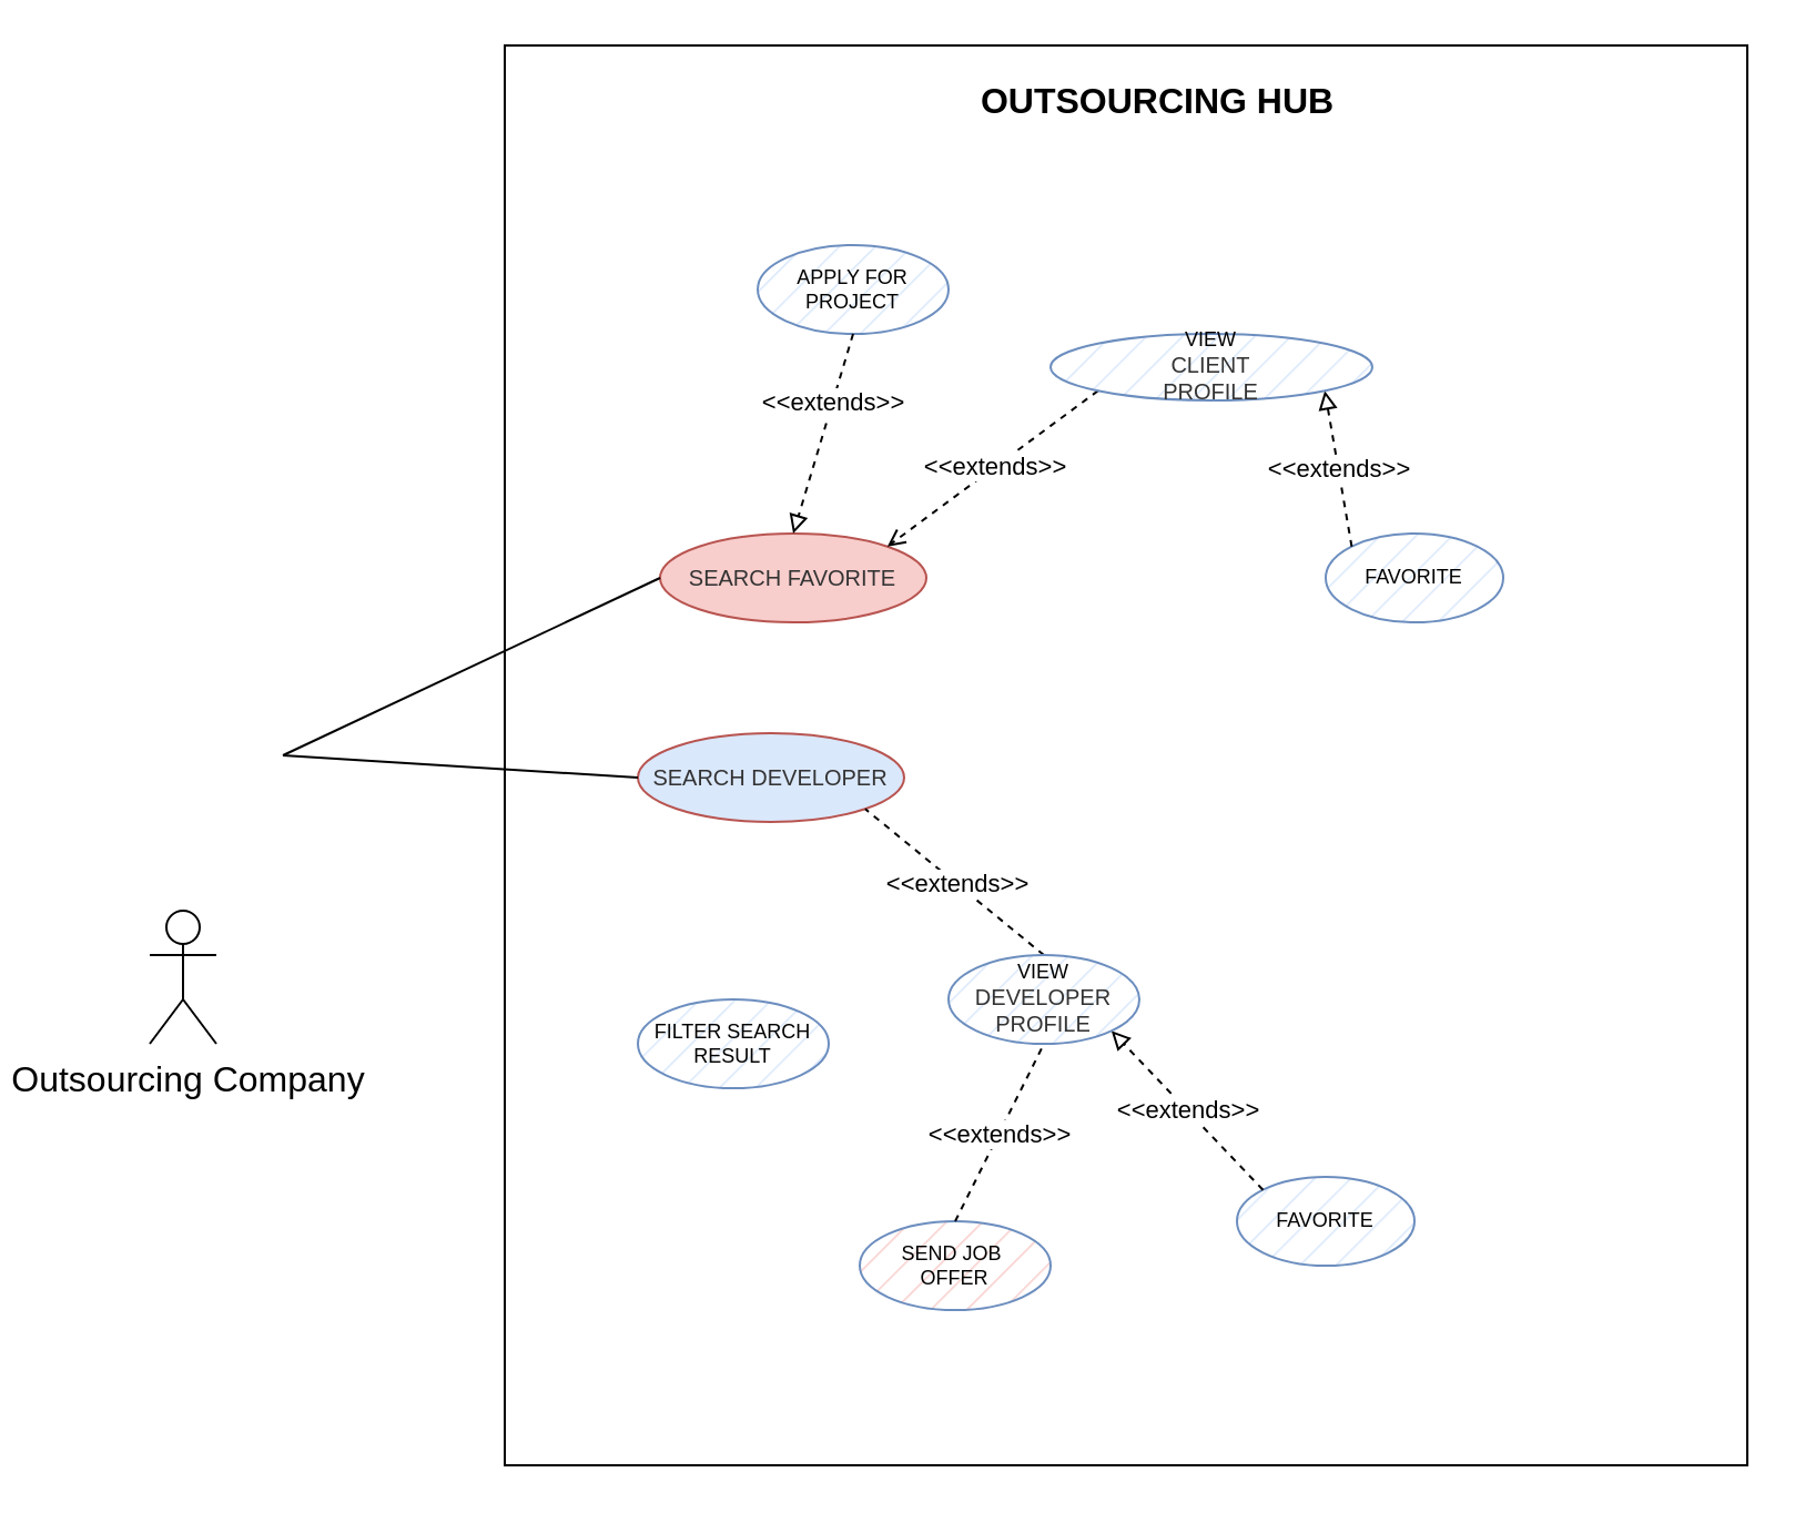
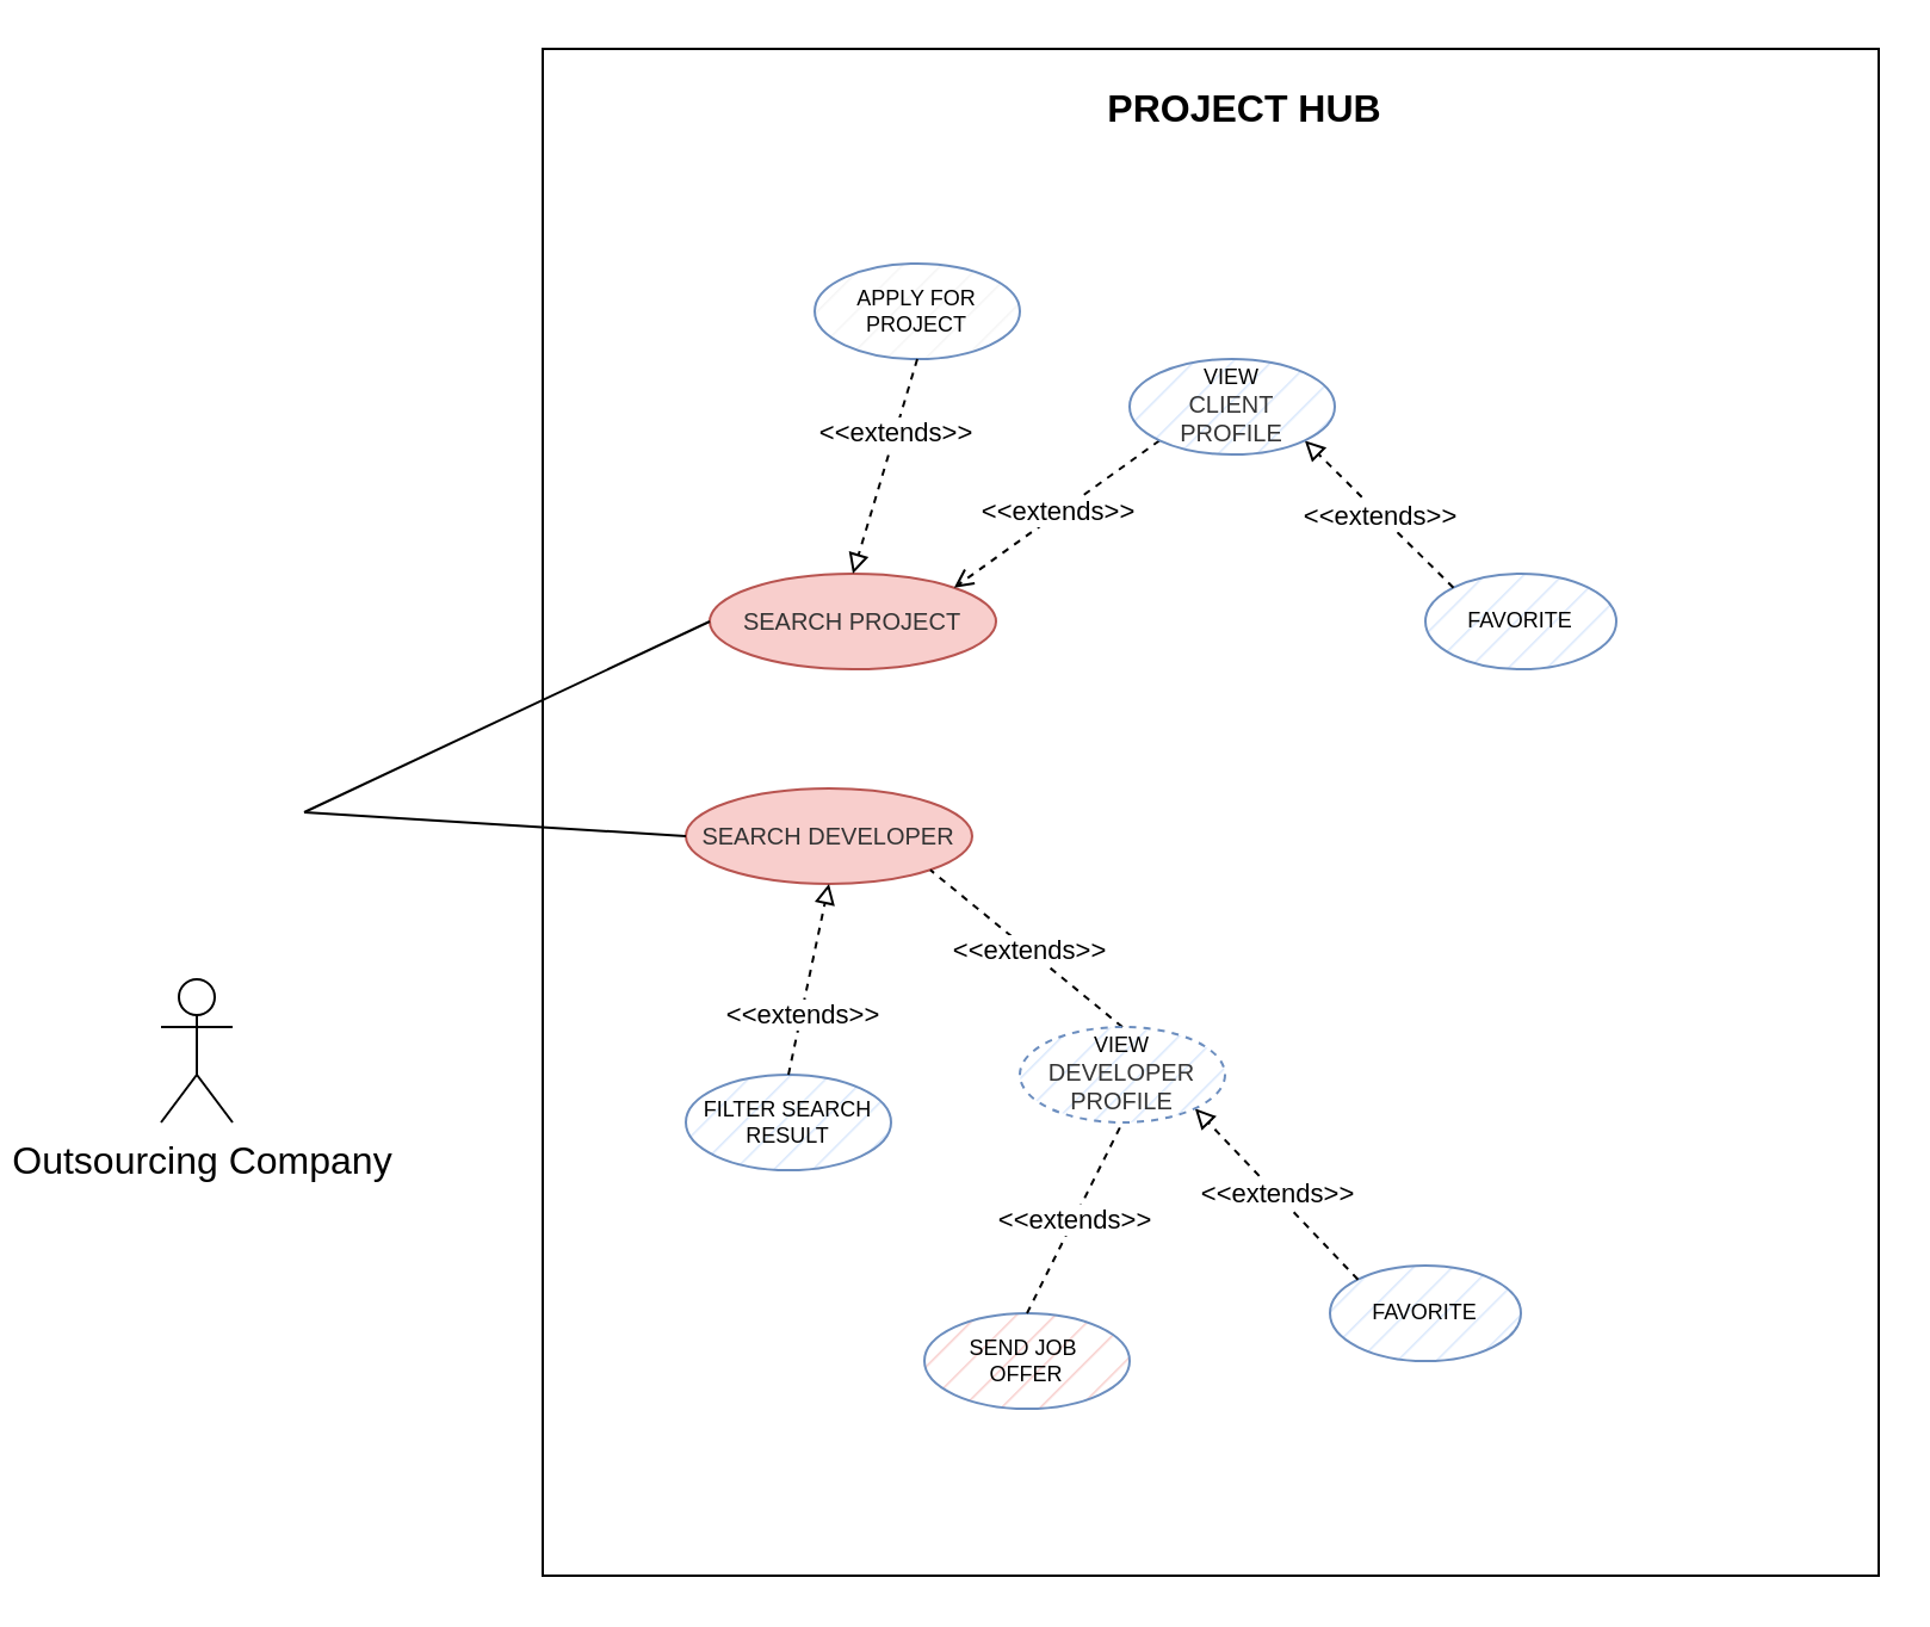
- <mxCell id="3" value="&lt;b&gt;&lt;font style=&quot;font-size: 16px;&quot;&gt;OUTSOURCING HUB&lt;/font&gt;&lt;/b&gt;" style="text;html=1;align=center;verticalAlign=middle;resizable=0;points=[];autosize=1;strokeColor=none;fillColor=none;" parent="1" vertex="1"><mxGeometry x="384" y="30" width="180" height="30" as="geometry" /></mxCell>
+ <mxCell id="3" value="&lt;b&gt;&lt;font style=&quot;font-size: 16px;&quot;&gt;PROJECT HUB&lt;/font&gt;&lt;/b&gt;" style="text;html=1;align=center;verticalAlign=middle;resizable=0;points=[];autosize=1;strokeColor=none;fillColor=none;" parent="1" vertex="1"><mxGeometry x="384" y="30" width="180" height="30" as="geometry" /></mxCell>
- <mxCell id="16" value="&lt;font style=&quot;font-size: 9px;&quot;&gt;APPLY FOR PROJECT&lt;br style=&quot;font-size: 9px;&quot;&gt;&lt;/font&gt;" style="ellipse;whiteSpace=wrap;html=1;fillColor=#dae8fc;strokeColor=#6c8ebf;fontSize=9;strokeWidth=1;fillStyle=hatch;" vertex="1" parent="1"><mxGeometry x="294" y="110" width="86" height="40" as="geometry" /></mxCell>
+ <mxCell id="16" value="&lt;font style=&quot;font-size: 9px;&quot;&gt;APPLY FOR PROJECT&lt;br style=&quot;font-size: 9px;&quot;&gt;&lt;/font&gt;" style="ellipse;whiteSpace=wrap;html=1;fillColor=#f5f5f5;strokeColor=#6c8ebf;fontSize=9;strokeWidth=1;fillStyle=hatch;" vertex="1" parent="1"><mxGeometry x="294" y="110" width="86" height="40" as="geometry" /></mxCell>
- <mxCell id="21" value="&lt;font style=&quot;&quot;&gt;VIEW&lt;br style=&quot;border-color: var(--border-color); font-size: 12px; color: rgb(51, 51, 51);&quot;&gt;&lt;font size=&quot;1&quot; color=&quot;#333333&quot;&gt;CLIENT&lt;/font&gt;&lt;br style=&quot;border-color: var(--border-color); font-size: 12px; color: rgb(51, 51, 51);&quot;&gt;&lt;span style=&quot;font-size: x-small; border-color: var(--border-color); color: rgb(51, 51, 51);&quot;&gt;PROFILE&lt;/span&gt;&lt;br style=&quot;font-size: 9px;&quot;&gt;&lt;/font&gt;" style="ellipse;whiteSpace=wrap;html=1;fillColor=#dae8fc;strokeColor=#6c8ebf;fontSize=9;strokeWidth=1;fillStyle=hatch;" vertex="1" parent="1"><mxGeometry x="426" y="150" width="145" height="30" as="geometry" /></mxCell>
+ <mxCell id="21" value="&lt;font style=&quot;&quot;&gt;VIEW&lt;br style=&quot;border-color: var(--border-color); font-size: 12px; color: rgb(51, 51, 51);&quot;&gt;&lt;font size=&quot;1&quot; color=&quot;#333333&quot;&gt;CLIENT&lt;/font&gt;&lt;br style=&quot;border-color: var(--border-color); font-size: 12px; color: rgb(51, 51, 51);&quot;&gt;&lt;span style=&quot;font-size: x-small; border-color: var(--border-color); color: rgb(51, 51, 51);&quot;&gt;PROFILE&lt;/span&gt;&lt;br style=&quot;font-size: 9px;&quot;&gt;&lt;/font&gt;" style="ellipse;whiteSpace=wrap;html=1;fillColor=#dae8fc;strokeColor=#6c8ebf;fontSize=9;strokeWidth=1;fillStyle=hatch;" vertex="1" parent="1"><mxGeometry x="426" y="150" width="86" height="40" as="geometry" /></mxCell>
- <mxCell id="15" value="&lt;span style=&quot;caret-color: rgb(0, 0, 0); font-family: Helvetica; font-size: x-small; font-style: normal; font-variant-caps: normal; font-weight: 400; letter-spacing: normal; text-align: center; text-indent: 0px; text-transform: none; word-spacing: 0px; -webkit-text-stroke-width: 0px; text-decoration: none; float: none; display: inline !important;&quot;&gt;&lt;font color=&quot;#333333&quot;&gt;SEARCH FAVORITE&lt;/font&gt;&lt;/span&gt;" style="ellipse;whiteSpace=wrap;html=1;fillColor=#f8cecc;strokeColor=#b85450;" vertex="1" parent="1"><mxGeometry x="250" y="240" width="120" height="40" as="geometry" /></mxCell>
+ <mxCell id="15" value="&lt;span style=&quot;caret-color: rgb(0, 0, 0); font-family: Helvetica; font-size: x-small; font-style: normal; font-variant-caps: normal; font-weight: 400; letter-spacing: normal; text-align: center; text-indent: 0px; text-transform: none; word-spacing: 0px; -webkit-text-stroke-width: 0px; text-decoration: none; float: none; display: inline !important;&quot;&gt;&lt;font color=&quot;#333333&quot;&gt;SEARCH PROJECT&lt;/font&gt;&lt;/span&gt;" style="ellipse;whiteSpace=wrap;html=1;fillColor=#f8cecc;strokeColor=#b85450;" vertex="1" parent="1"><mxGeometry x="250" y="240" width="120" height="40" as="geometry" /></mxCell>
- <mxCell id="5" value="&lt;span style=&quot;caret-color: rgb(0, 0, 0); font-family: Helvetica; font-size: x-small; font-style: normal; font-variant-caps: normal; font-weight: 400; letter-spacing: normal; text-align: center; text-indent: 0px; text-transform: none; word-spacing: 0px; -webkit-text-stroke-width: 0px; text-decoration: none; float: none; display: inline !important;&quot;&gt;&lt;font color=&quot;#333333&quot;&gt;SEARCH DEVELOPER&lt;/font&gt;&lt;/span&gt;" style="ellipse;whiteSpace=wrap;html=1;fillColor=#dae8fc;strokeColor=#b85450;" parent="1" vertex="1"><mxGeometry x="240" y="330" width="120" height="40" as="geometry" /></mxCell>
+ <mxCell id="5" value="&lt;span style=&quot;caret-color: rgb(0, 0, 0); font-family: Helvetica; font-size: x-small; font-style: normal; font-variant-caps: normal; font-weight: 400; letter-spacing: normal; text-align: center; text-indent: 0px; text-transform: none; word-spacing: 0px; -webkit-text-stroke-width: 0px; text-decoration: none; float: none; display: inline !important;&quot;&gt;&lt;font color=&quot;#333333&quot;&gt;SEARCH DEVELOPER&lt;/font&gt;&lt;/span&gt;" style="ellipse;whiteSpace=wrap;html=1;fillColor=#f8cecc;strokeColor=#b85450;" parent="1" vertex="1"><mxGeometry x="240" y="330" width="120" height="40" as="geometry" /></mxCell>
+ <mxCell id="8" value="&amp;lt;&amp;lt;extends&amp;gt;&amp;gt;" style="endArrow=block;endFill=0;html=1;rounded=0;dashed=1;exitX=0.5;exitY=0;exitDx=0;exitDy=0;entryX=0.5;entryY=1;entryDx=0;entryDy=0;" parent="1" source="7" target="5" edge="1"><mxGeometry x="-0.333" width="160" relative="1" as="geometry"><mxPoint x="214.18" y="194.142" as="sourcePoint" /><mxPoint x="309.25" y="340" as="targetPoint" /><Array as="points" /><mxPoint y="1" as="offset" /></mxGeometry></mxCell>
- <mxCell id="14" value="&lt;font style=&quot;font-size: 9px;&quot;&gt;VIEW&lt;br style=&quot;border-color: var(--border-color); font-size: 12px; color: rgb(51, 51, 51);&quot;&gt;&lt;span style=&quot;border-color: var(--border-color); color: rgb(51, 51, 51); font-size: x-small;&quot;&gt;DEVELOPER&lt;/span&gt;&lt;br style=&quot;border-color: var(--border-color); font-size: 12px; color: rgb(51, 51, 51);&quot;&gt;&lt;span style=&quot;border-color: var(--border-color); color: rgb(51, 51, 51); font-size: x-small;&quot;&gt;PROFILE&lt;/span&gt;&lt;br style=&quot;font-size: 9px;&quot;&gt;&lt;/font&gt;" style="ellipse;whiteSpace=wrap;html=1;fillColor=#dae8fc;strokeColor=#6c8ebf;fontSize=9;strokeWidth=1;fillStyle=hatch;" parent="1" vertex="1"><mxGeometry x="380" y="430" width="86" height="40" as="geometry" /></mxCell>
+ <mxCell id="14" value="&lt;font style=&quot;font-size: 9px;&quot;&gt;VIEW&lt;br style=&quot;border-color: var(--border-color); font-size: 12px; color: rgb(51, 51, 51);&quot;&gt;&lt;span style=&quot;border-color: var(--border-color); color: rgb(51, 51, 51); font-size: x-small;&quot;&gt;DEVELOPER&lt;/span&gt;&lt;br style=&quot;border-color: var(--border-color); font-size: 12px; color: rgb(51, 51, 51);&quot;&gt;&lt;span style=&quot;border-color: var(--border-color); color: rgb(51, 51, 51); font-size: x-small;&quot;&gt;PROFILE&lt;/span&gt;&lt;br style=&quot;font-size: 9px;&quot;&gt;&lt;/font&gt;" style="ellipse;whiteSpace=wrap;html=1;fillColor=#dae8fc;strokeColor=#6c8ebf;fontSize=9;strokeWidth=1;fillStyle=hatch;dashed=1;" parent="1" vertex="1"><mxGeometry x="380" y="430" width="86" height="40" as="geometry" /></mxCell>
